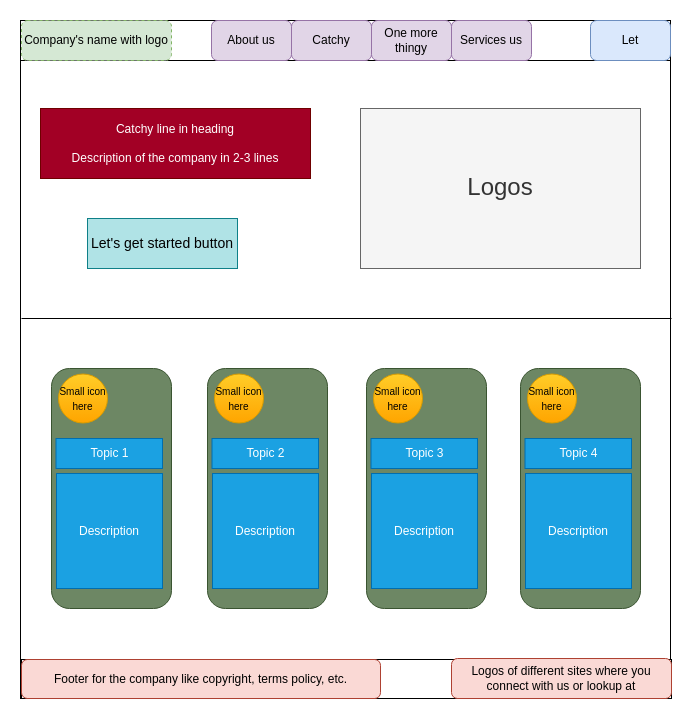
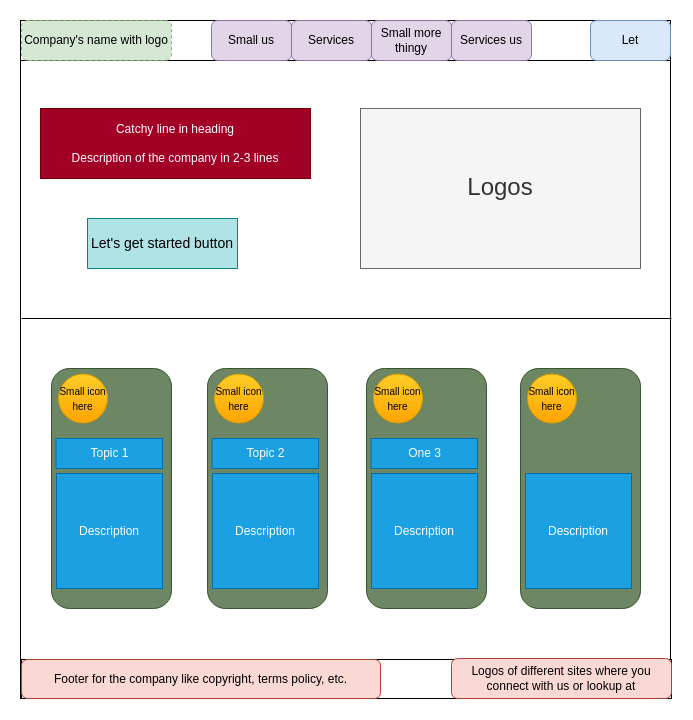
- <mxCell id="6" value="About us" style="rounded=1;whiteSpace=wrap;html=1;fillColor=#e1d5e7;strokeColor=#9673a6;" vertex="1" parent="1"><mxGeometry x="211" y="20" width="80" height="40" as="geometry" /></mxCell>
+ <mxCell id="6" value="Small us" style="rounded=1;whiteSpace=wrap;html=1;fillColor=#e1d5e7;strokeColor=#9673a6;" vertex="1" parent="1"><mxGeometry x="211" y="20" width="80" height="40" as="geometry" /></mxCell>
- <mxCell id="7" value="Catchy" style="rounded=1;whiteSpace=wrap;html=1;fillColor=#e1d5e7;strokeColor=#9673a6;" vertex="1" parent="1"><mxGeometry x="291" y="20" width="80" height="40" as="geometry" /></mxCell>
+ <mxCell id="7" value="Services" style="rounded=1;whiteSpace=wrap;html=1;fillColor=#e1d5e7;strokeColor=#9673a6;" vertex="1" parent="1"><mxGeometry x="291" y="20" width="80" height="40" as="geometry" /></mxCell>
- <mxCell id="8" value="One more thingy" style="rounded=1;whiteSpace=wrap;html=1;fillColor=#e1d5e7;strokeColor=#9673a6;" vertex="1" parent="1"><mxGeometry x="371" y="20" width="80" height="40" as="geometry" /></mxCell>
+ <mxCell id="8" value="Small more thingy" style="rounded=1;whiteSpace=wrap;html=1;fillColor=#e1d5e7;strokeColor=#9673a6;" vertex="1" parent="1"><mxGeometry x="371" y="20" width="80" height="40" as="geometry" /></mxCell>
- <mxCell id="30" value="Topic 3" style="text;html=1;align=center;verticalAlign=middle;whiteSpace=wrap;rounded=0;fillColor=#1ba1e2;fontColor=#ffffff;strokeColor=#006EAF;" vertex="1" parent="27"><mxGeometry x="4.5" y="70" width="106.5" height="30" as="geometry" /></mxCell>
+ <mxCell id="30" value="One 3" style="text;html=1;align=center;verticalAlign=middle;whiteSpace=wrap;rounded=0;fillColor=#1ba1e2;fontColor=#ffffff;strokeColor=#006EAF;" vertex="1" parent="27"><mxGeometry x="4.5" y="70" width="106.5" height="30" as="geometry" /></mxCell>
- <mxCell id="35" value="Topic 4" style="text;html=1;align=center;verticalAlign=middle;whiteSpace=wrap;rounded=0;fillColor=#1ba1e2;fontColor=#ffffff;strokeColor=#006EAF;" vertex="1" parent="32"><mxGeometry x="4.5" y="70" width="106.5" height="30" as="geometry" /></mxCell>
